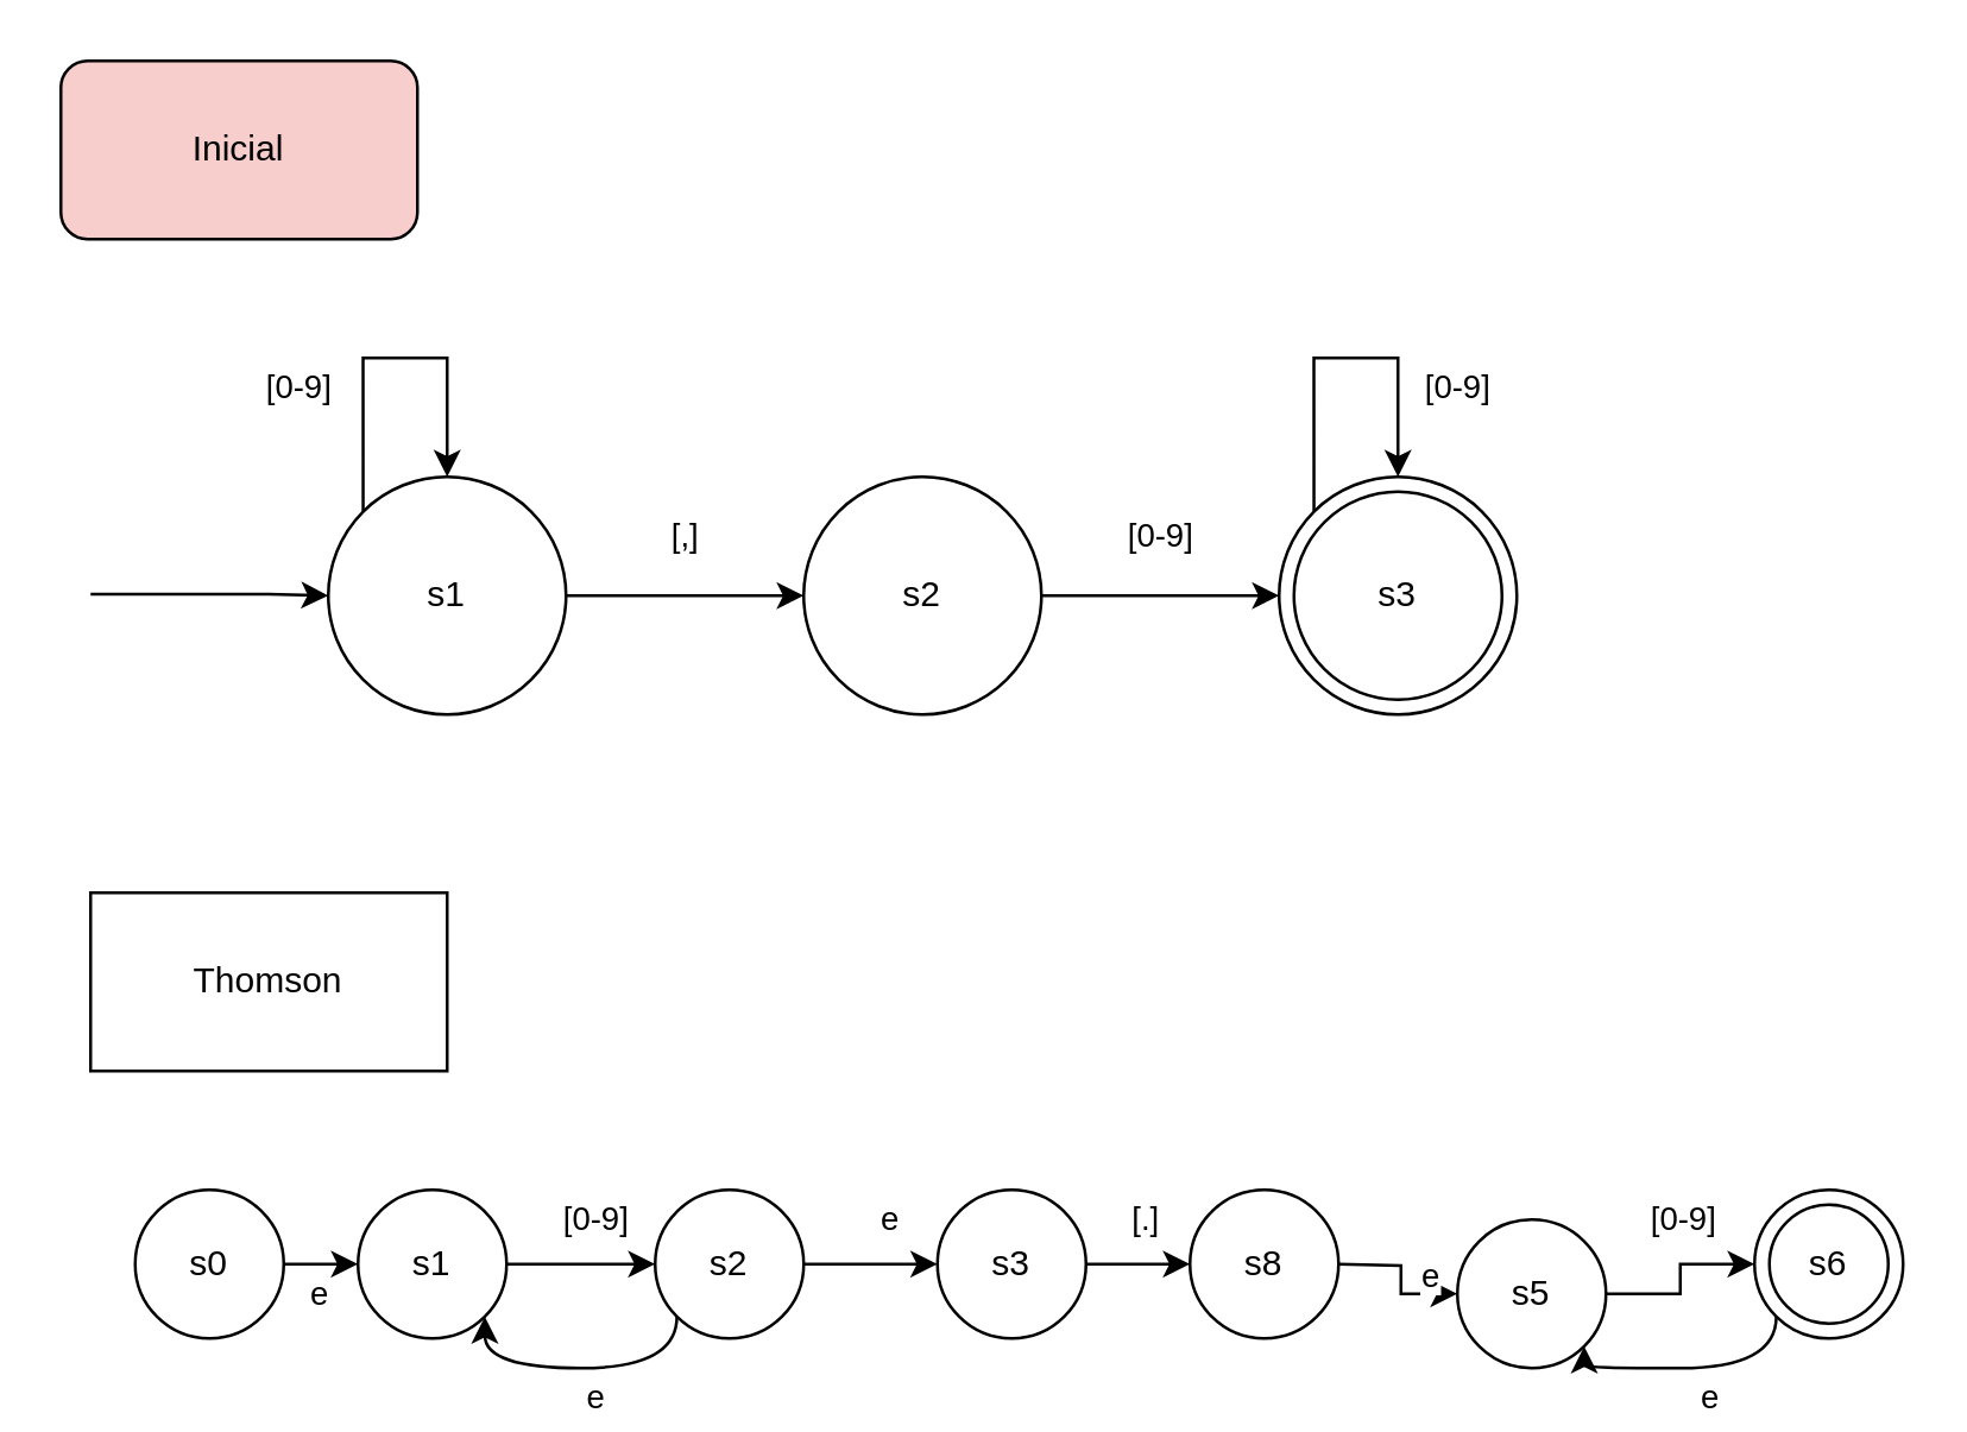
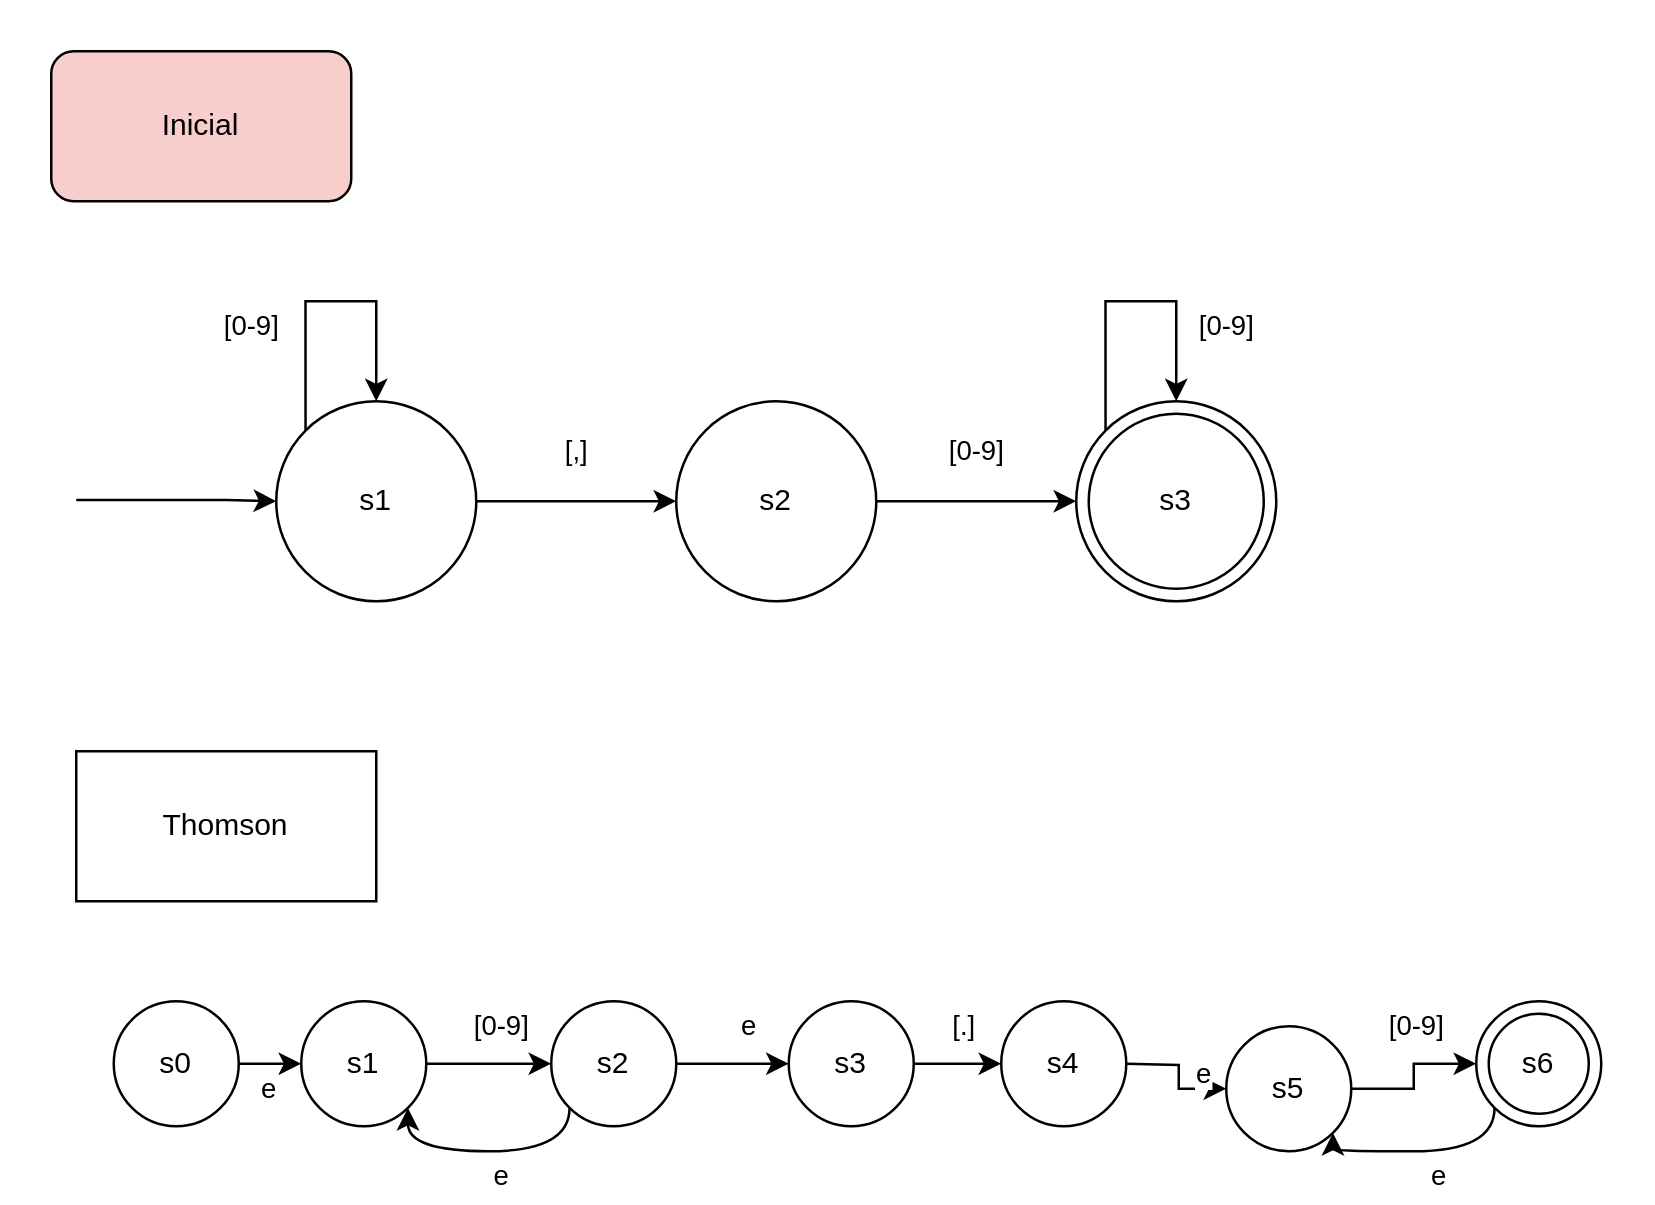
- <mxCell id="22" value="s8" style="ellipse;whiteSpace=wrap;html=1;aspect=fixed;" vertex="1" parent="1"><mxGeometry x="400" y="400" width="50" height="50" as="geometry" /></mxCell>
+ <mxCell id="22" value="s4" style="ellipse;whiteSpace=wrap;html=1;aspect=fixed;" vertex="1" parent="1"><mxGeometry x="400" y="400" width="50" height="50" as="geometry" /></mxCell>
